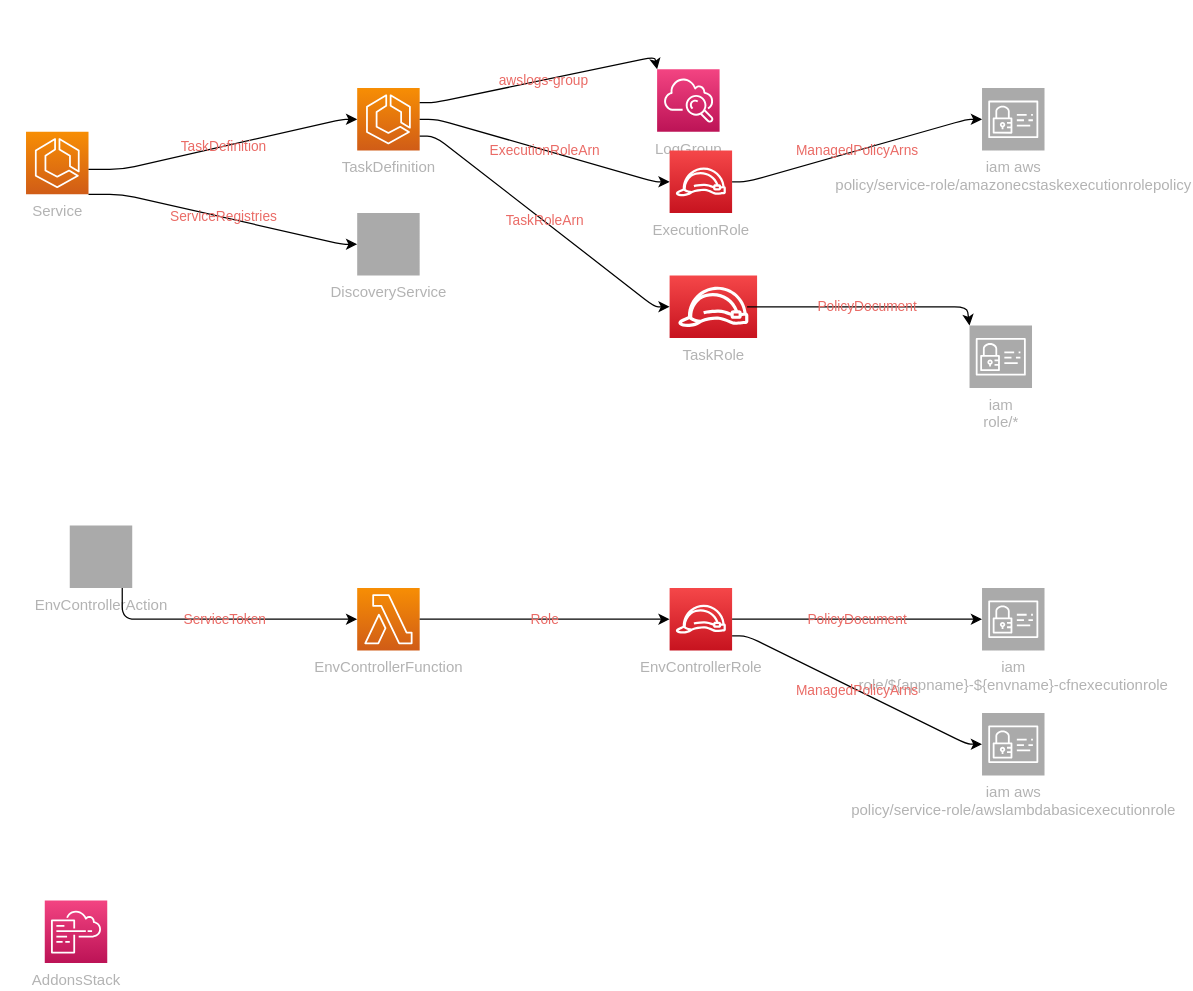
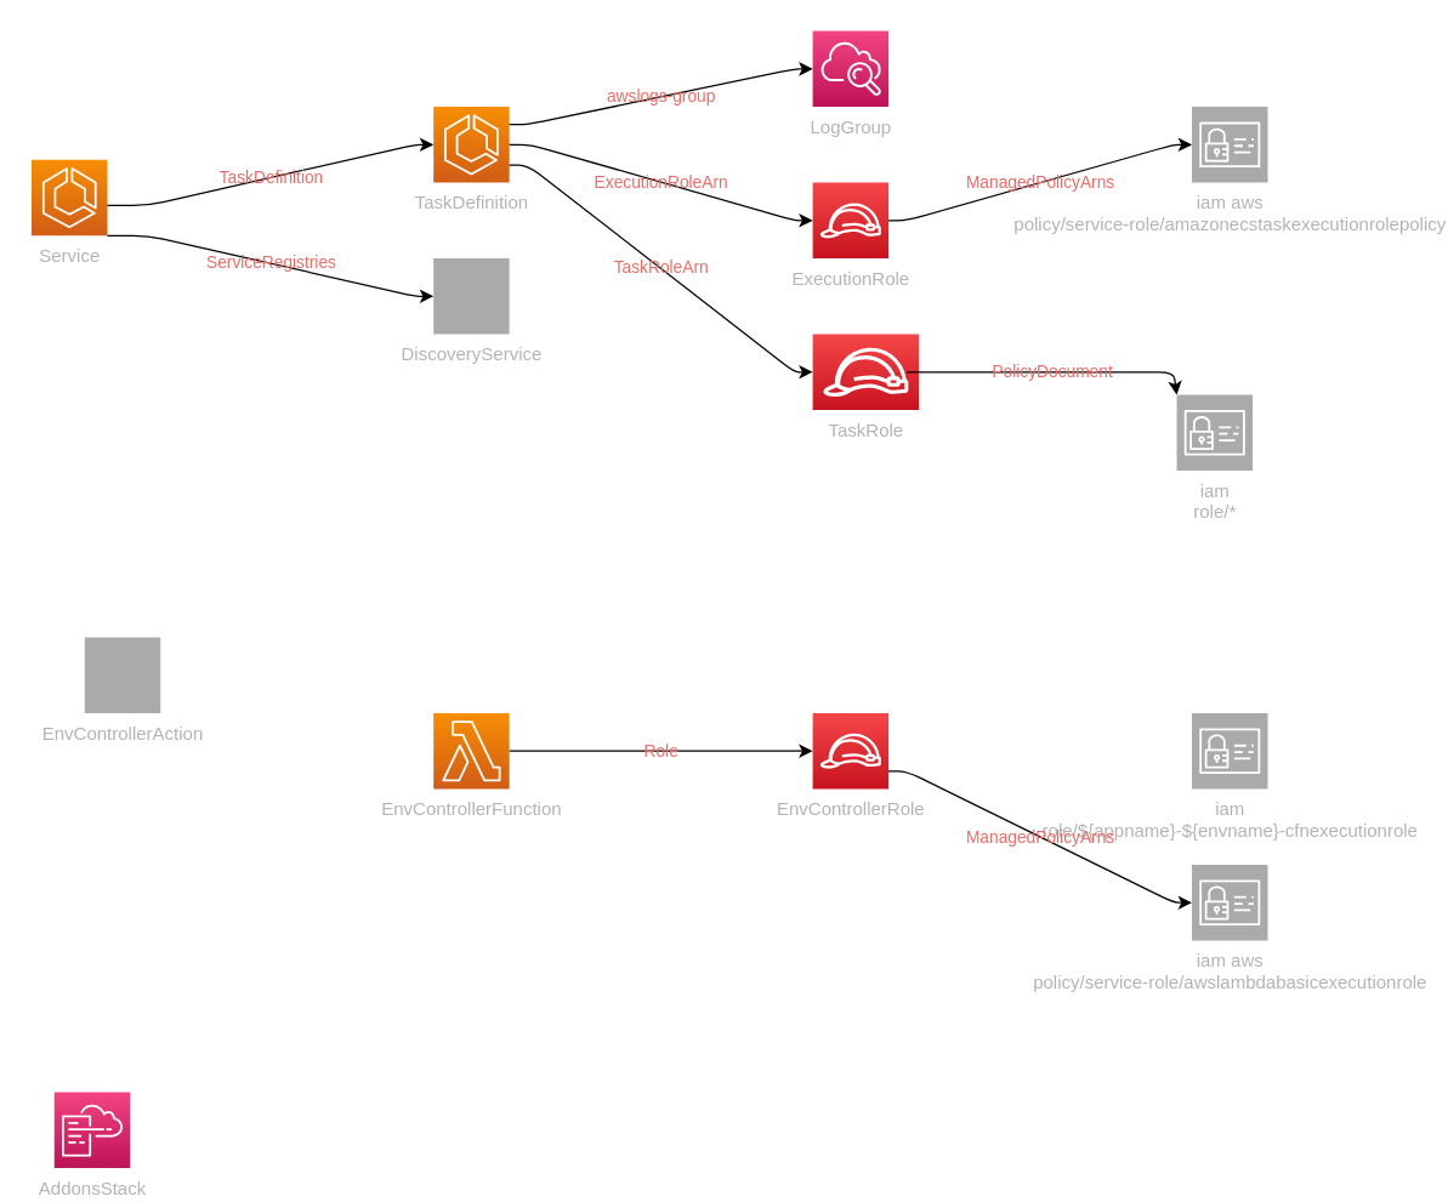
- <mxCell id="2" value="LogGroup" style="outlineConnect=0;fontColor=#B3B3B3;gradientColor=#F34482;gradientDirection=north;fillColor=#BC1356;strokeColor=#ffffff;dashed=0;verticalLabelPosition=bottom;verticalAlign=top;align=center;html=1;fontSize=12;fontStyle=0;aspect=fixed;shape=mxgraph.aws4.resourceIcon;resIcon=mxgraph.aws4.cloudwatch;" vertex="1" parent="1"><mxGeometry x="525" y="55" width="50" height="50" as="geometry" /></mxCell>
+ <mxCell id="2" value="LogGroup" style="outlineConnect=0;fontColor=#B3B3B3;gradientColor=#F34482;gradientDirection=north;fillColor=#BC1356;strokeColor=#ffffff;dashed=0;verticalLabelPosition=bottom;verticalAlign=top;align=center;html=1;fontSize=12;fontStyle=0;aspect=fixed;shape=mxgraph.aws4.resourceIcon;resIcon=mxgraph.aws4.cloudwatch;" vertex="1" parent="1"><mxGeometry x="535" width="50" height="50" as="geometry" y="20" /></mxCell>
- <mxCell id="23" value="ServiceToken" style="edgeStyle=orthogonalEdgeStyle;rounded=1;orthogonalLoop=1;jettySize=auto;html=1;labelBackgroundColor=none;fontColor=#EA6B66;noEdgeStyle=1;orthogonal=1;" edge="1" parent="1" source="9" target="10"><mxGeometry relative="1" as="geometry"><Array as="points"><mxPoint x="97" y="495" /><mxPoint x="273" y="495" /></Array></mxGeometry></mxCell>
- <mxCell id="25" value="PolicyDocument" style="edgeStyle=orthogonalEdgeStyle;rounded=1;orthogonalLoop=1;jettySize=auto;html=1;labelBackgroundColor=none;fontColor=#EA6B66;noEdgeStyle=1;orthogonal=1;" edge="1" parent="1" source="11" target="14"><mxGeometry relative="1" as="geometry"><Array as="points"><mxPoint x="599" y="495" /><mxPoint x="773" y="495" /></Array></mxGeometry></mxCell>
